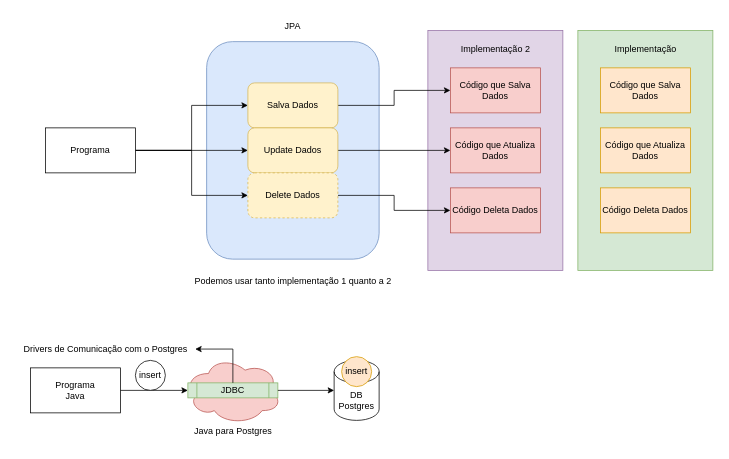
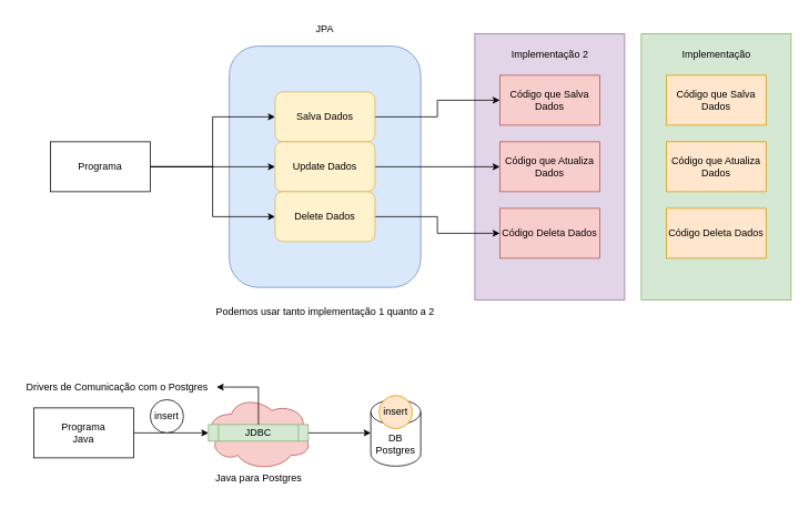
- <mxCell id="12" value="Delete Dados" style="rounded=1;whiteSpace=wrap;html=1;fillColor=#fff2cc;strokeColor=#d6b656;dashed=1;" vertex="1" parent="1"><mxGeometry x="330" y="230" width="120" height="60" as="geometry" /></mxCell>
+ <mxCell id="12" value="Delete Dados" style="rounded=1;whiteSpace=wrap;html=1;fillColor=#fff2cc;strokeColor=#d6b656;" vertex="1" parent="1"><mxGeometry x="330" y="230" width="120" height="60" as="geometry" /></mxCell>
